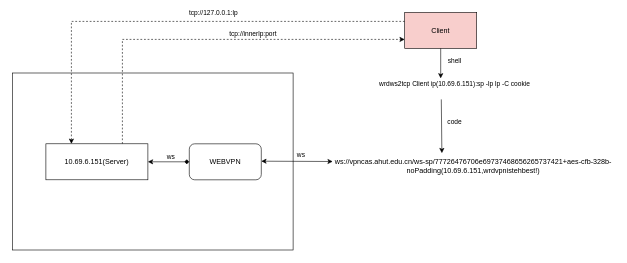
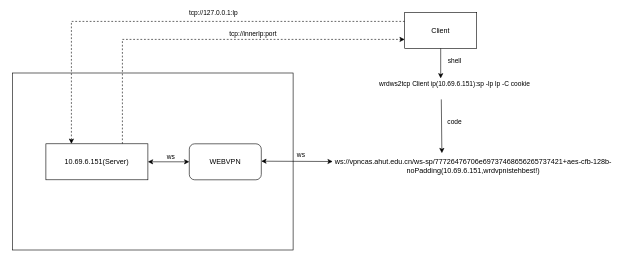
- <mxCell id="9" value="Client" style="rounded=0;whiteSpace=wrap;html=1;fillColor=#f8cecc;" vertex="1" parent="1"><mxGeometry x="674" y="20" width="120" height="60" as="geometry" /></mxCell>
+ <mxCell id="9" value="Client" style="rounded=0;whiteSpace=wrap;html=1;" vertex="1" parent="1"><mxGeometry x="674" y="20" width="120" height="60" as="geometry" /></mxCell>
- <mxCell id="18" value="" style="endArrow=diamond;startArrow=classic;html=1;rounded=0;exitX=1;exitY=0.5;exitDx=0;exitDy=0;entryX=0;entryY=0.5;entryDx=0;entryDy=0;" edge="1" parent="1" source="6" target="3"><mxGeometry width="50" height="50" relative="1" as="geometry"><mxPoint x="422" y="118" as="sourcePoint" /><mxPoint x="472" y="68" as="targetPoint" /></mxGeometry></mxCell>
+ <mxCell id="18" value="" style="endArrow=classic;startArrow=classic;html=1;rounded=0;exitX=1;exitY=0.5;exitDx=0;exitDy=0;entryX=0;entryY=0.5;entryDx=0;entryDy=0;" edge="1" parent="1" source="6" target="3"><mxGeometry width="50" height="50" relative="1" as="geometry"><mxPoint x="422" y="118" as="sourcePoint" /><mxPoint x="472" y="68" as="targetPoint" /></mxGeometry></mxCell>
- <mxCell id="12" value="ws://vpncas.ahut.edu.cn/ws-sp/77726476706e69737468656265737421+aes-cfb-328b-noPadding(10.69.6.151,wrdvpnistehbest!)" style="text;html=1;align=center;verticalAlign=middle;whiteSpace=wrap;rounded=0;" vertex="1" parent="1"><mxGeometry x="554" y="261" width="469" height="30" as="geometry" /></mxCell>
+ <mxCell id="12" value="ws://vpncas.ahut.edu.cn/ws-sp/77726476706e69737468656265737421+aes-cfb-128b-noPadding(10.69.6.151,wrdvpnistehbest!)" style="text;html=1;align=center;verticalAlign=middle;whiteSpace=wrap;rounded=0;" vertex="1" parent="1"><mxGeometry x="554" y="261" width="469" height="30" as="geometry" /></mxCell>
